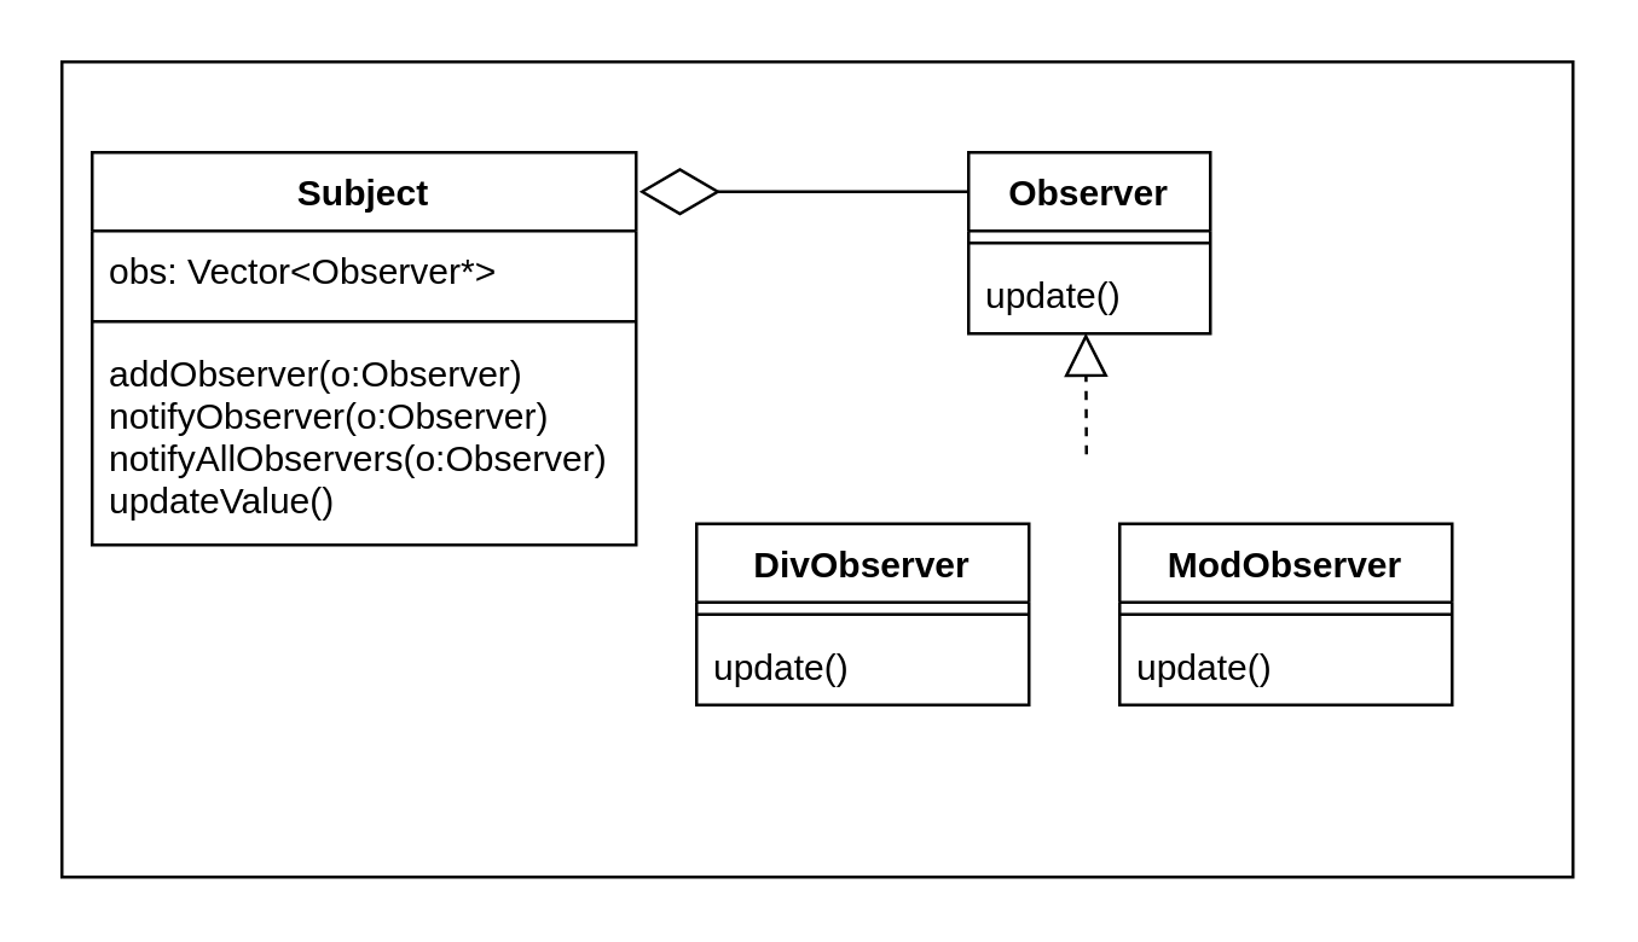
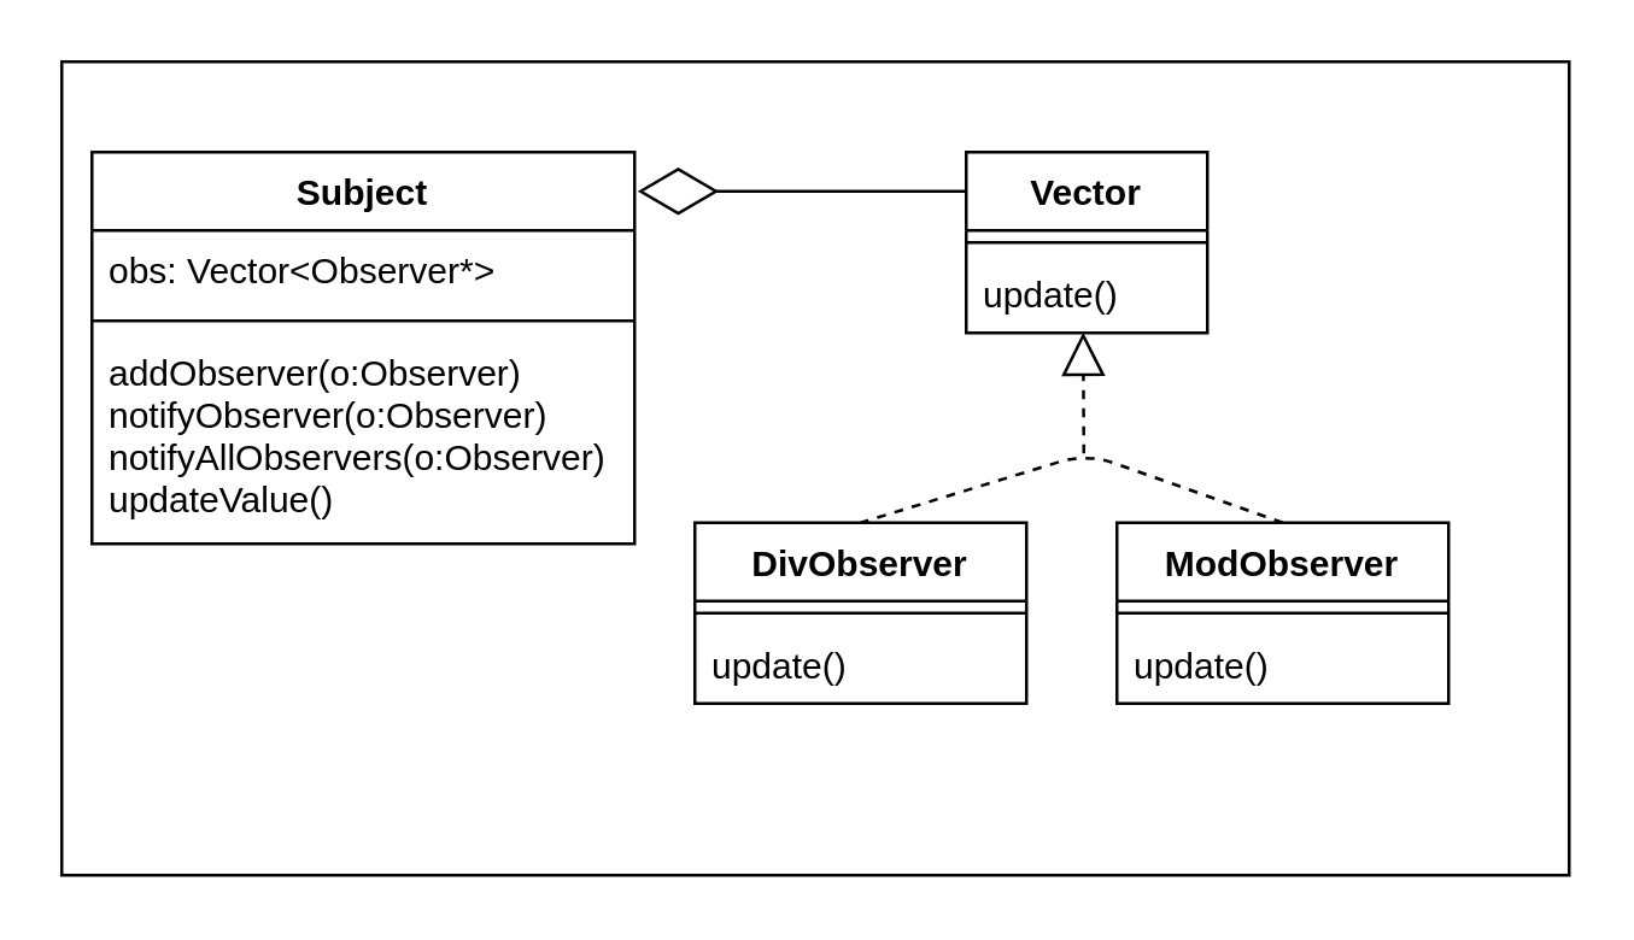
- <mxCell id="7" value="Observer" style="swimlane;fontStyle=1;align=center;verticalAlign=top;childLayout=stackLayout;horizontal=1;startSize=26;horizontalStack=0;resizeParent=1;resizeParentMax=0;resizeLast=0;collapsible=1;marginBottom=0;" vertex="1" parent="1"><mxGeometry x="320" y="50" width="80" height="60" as="geometry" /></mxCell>
+ <mxCell id="7" value="Vector" style="swimlane;fontStyle=1;align=center;verticalAlign=top;childLayout=stackLayout;horizontal=1;startSize=26;horizontalStack=0;resizeParent=1;resizeParentMax=0;resizeLast=0;collapsible=1;marginBottom=0;" vertex="1" parent="1"><mxGeometry x="320" y="50" width="80" height="60" as="geometry" /></mxCell>
+ <mxCell id="16" value="" style="endArrow=none;dashed=1;html=1;entryX=0.5;entryY=0;entryDx=0;entryDy=0;exitX=0.5;exitY=0;exitDx=0;exitDy=0;" edge="1" parent="1" source="13" target="10"><mxGeometry width="50" height="50" relative="1" as="geometry"><mxPoint x="30" y="280" as="sourcePoint" /><mxPoint x="80" y="230" as="targetPoint" /><Array as="points"><mxPoint x="360" y="150" /></Array></mxGeometry></mxCell>
